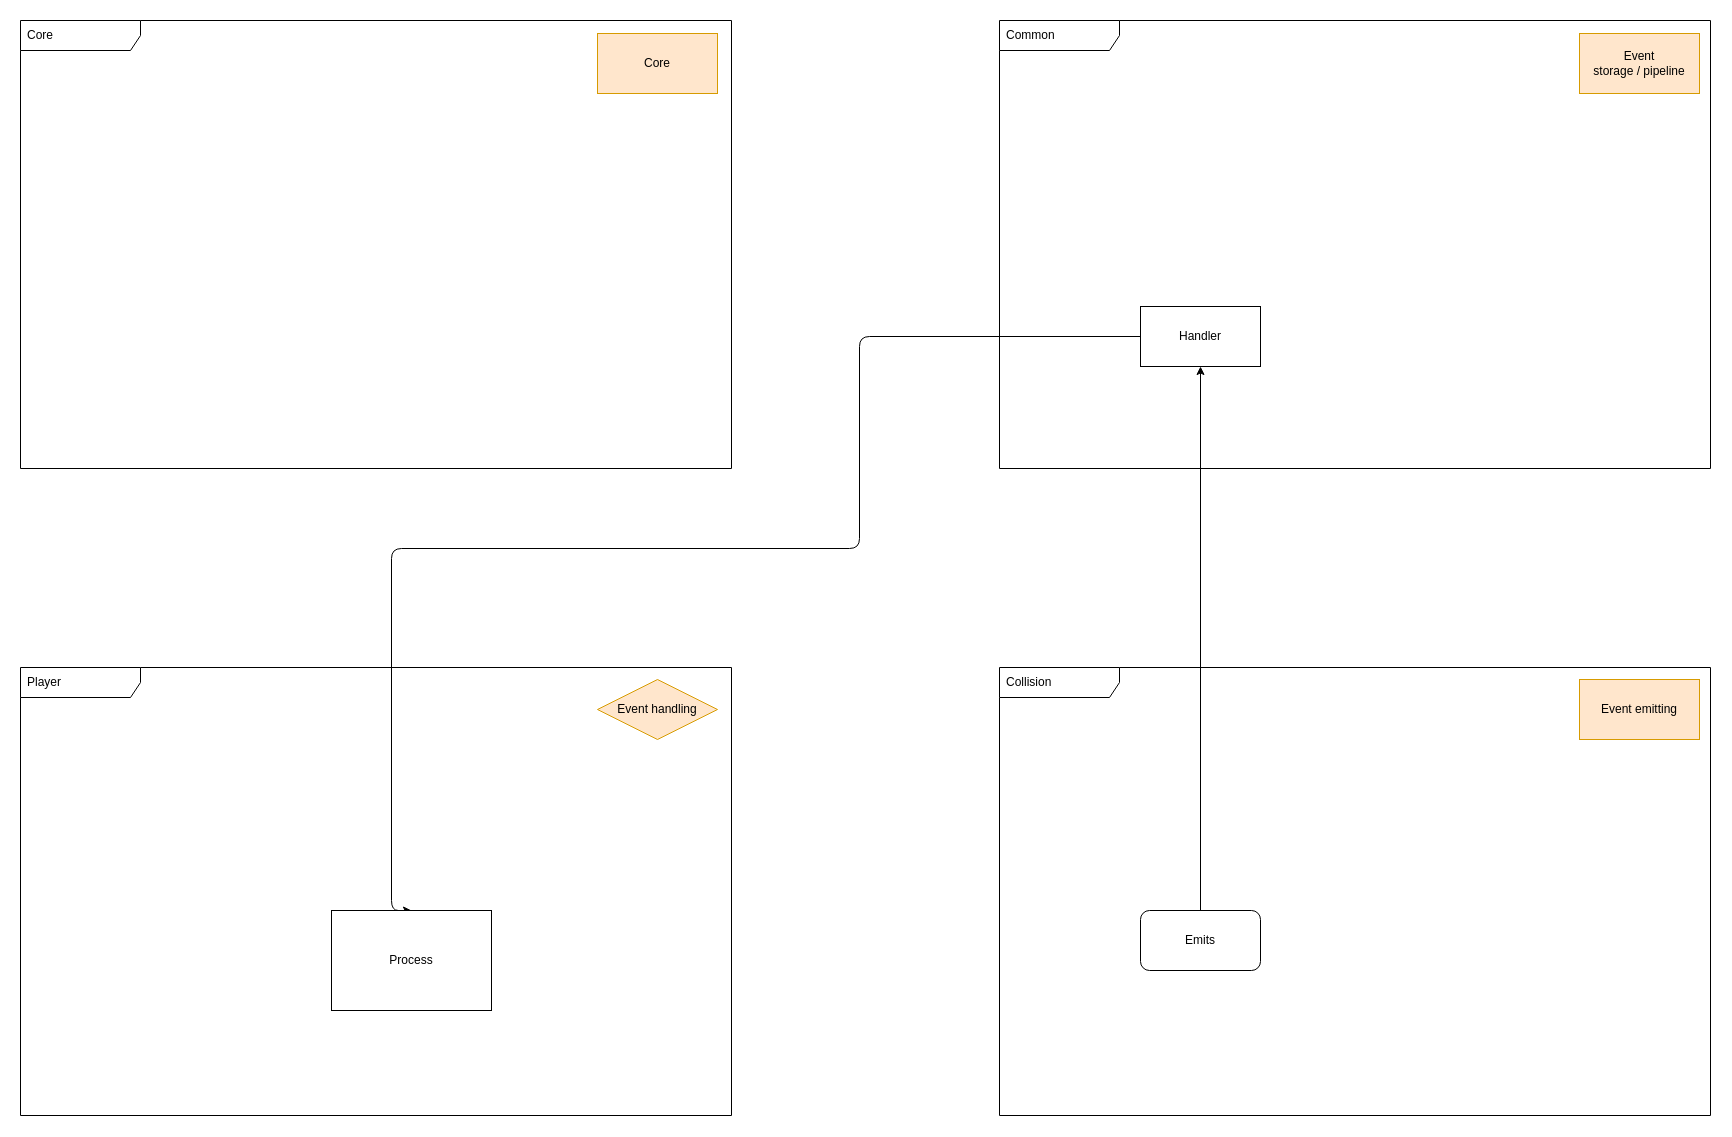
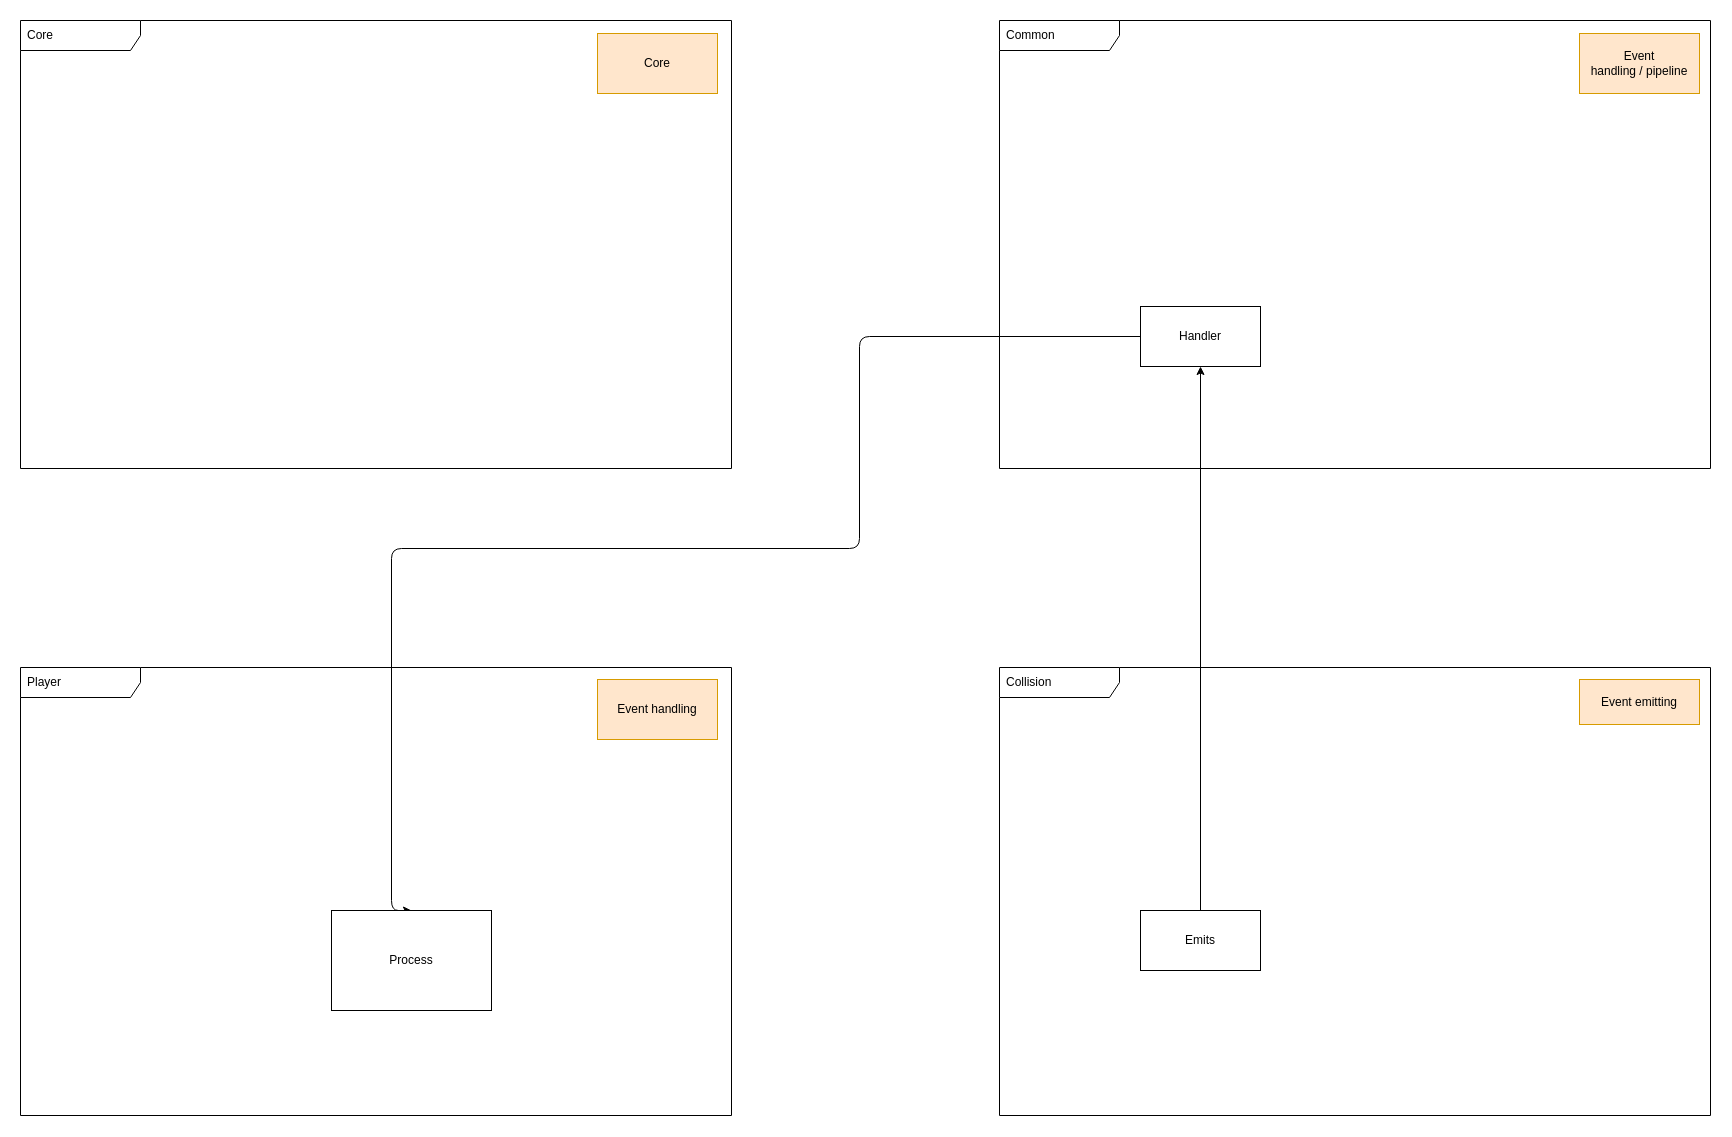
- <mxCell id="8" value="Event &lt;br&gt;storage / pipeline" style="rounded=0;whiteSpace=wrap;html=1;fillColor=#ffe6cc;strokeColor=#d79b00;" parent="1" vertex="1"><mxGeometry x="1579" y="33" width="120" height="60" as="geometry" /></mxCell>
+ <mxCell id="8" value="Event &lt;br&gt;handling / pipeline" style="rounded=0;whiteSpace=wrap;html=1;fillColor=#ffe6cc;strokeColor=#d79b00;" parent="1" vertex="1"><mxGeometry x="1579" y="33" width="120" height="60" as="geometry" /></mxCell>
- <mxCell id="6" value="Event handling" style="rhombus;whiteSpace=wrap;html=1;fillColor=#ffe6cc;strokeColor=#d79b00;" parent="1" vertex="1"><mxGeometry x="597" y="679" width="120" height="60" as="geometry" /></mxCell>
+ <mxCell id="6" value="Event handling" style="rounded=0;whiteSpace=wrap;html=1;fillColor=#ffe6cc;strokeColor=#d79b00;" parent="1" vertex="1"><mxGeometry x="597" y="679" width="120" height="60" as="geometry" /></mxCell>
- <mxCell id="7" value="Event emitting" style="rounded=0;whiteSpace=wrap;html=1;fillColor=#ffe6cc;strokeColor=#d79b00;" parent="1" vertex="1"><mxGeometry x="1579" y="679" width="120" height="60" as="geometry" /></mxCell>
+ <mxCell id="7" value="Event emitting" style="rounded=0;whiteSpace=wrap;html=1;fillColor=#ffe6cc;strokeColor=#d79b00;" parent="1" vertex="1"><mxGeometry x="1579" y="679" width="120" height="45" as="geometry" /></mxCell>
- <mxCell id="13" value="Emits" style="whiteSpace=wrap;html=1;rounded=1;" parent="1" vertex="1"><mxGeometry x="1140" y="910" width="120" height="60" as="geometry" /></mxCell>
+ <mxCell id="13" value="Emits" style="rounded=0;whiteSpace=wrap;html=1;" parent="1" vertex="1"><mxGeometry x="1140" y="910" width="120" height="60" as="geometry" /></mxCell>
